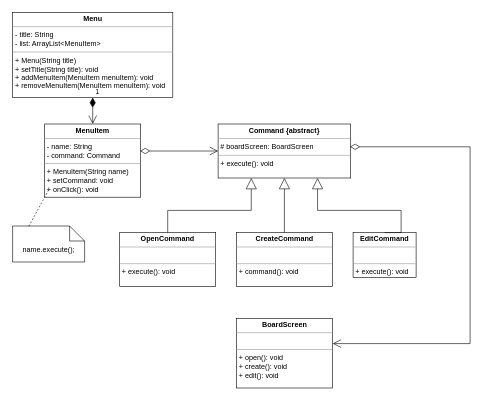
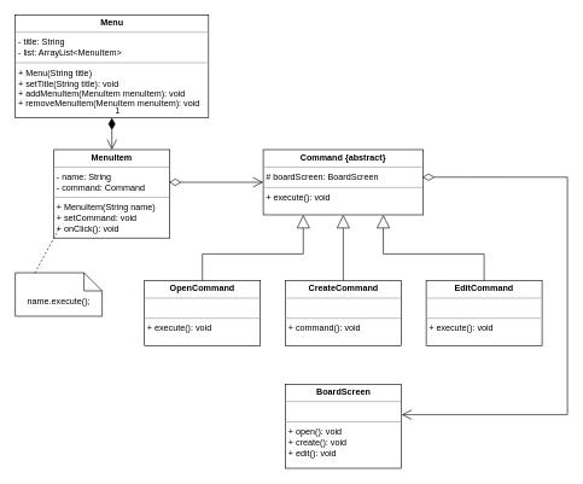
- <mxCell id="7" value="&lt;p style=&quot;margin:0px;margin-top:4px;text-align:center;&quot;&gt;&lt;b&gt;EditCommand&lt;/b&gt;&lt;/p&gt;&lt;hr size=&quot;1&quot;&gt;&lt;p style=&quot;margin:0px;margin-left:4px;&quot;&gt;&amp;nbsp;&amp;nbsp;&lt;/p&gt;&lt;hr size=&quot;1&quot;&gt;&lt;p style=&quot;margin:0px;margin-left:4px;&quot;&gt;+ execute(): void&lt;/p&gt;" style="verticalAlign=top;align=left;overflow=fill;fontSize=12;fontFamily=Helvetica;html=1;" vertex="1" parent="1"><mxGeometry x="588" y="387" width="105" height="75" as="geometry" /></mxCell>
+ <mxCell id="7" value="&lt;p style=&quot;margin:0px;margin-top:4px;text-align:center;&quot;&gt;&lt;b&gt;EditCommand&lt;/b&gt;&lt;/p&gt;&lt;hr size=&quot;1&quot;&gt;&lt;p style=&quot;margin:0px;margin-left:4px;&quot;&gt;&amp;nbsp;&amp;nbsp;&lt;/p&gt;&lt;hr size=&quot;1&quot;&gt;&lt;p style=&quot;margin:0px;margin-left:4px;&quot;&gt;+ execute(): void&lt;/p&gt;" style="verticalAlign=top;align=left;overflow=fill;fontSize=12;fontFamily=Helvetica;html=1;" vertex="1" parent="1"><mxGeometry x="588" y="387" width="160" height="90" as="geometry" /></mxCell>
